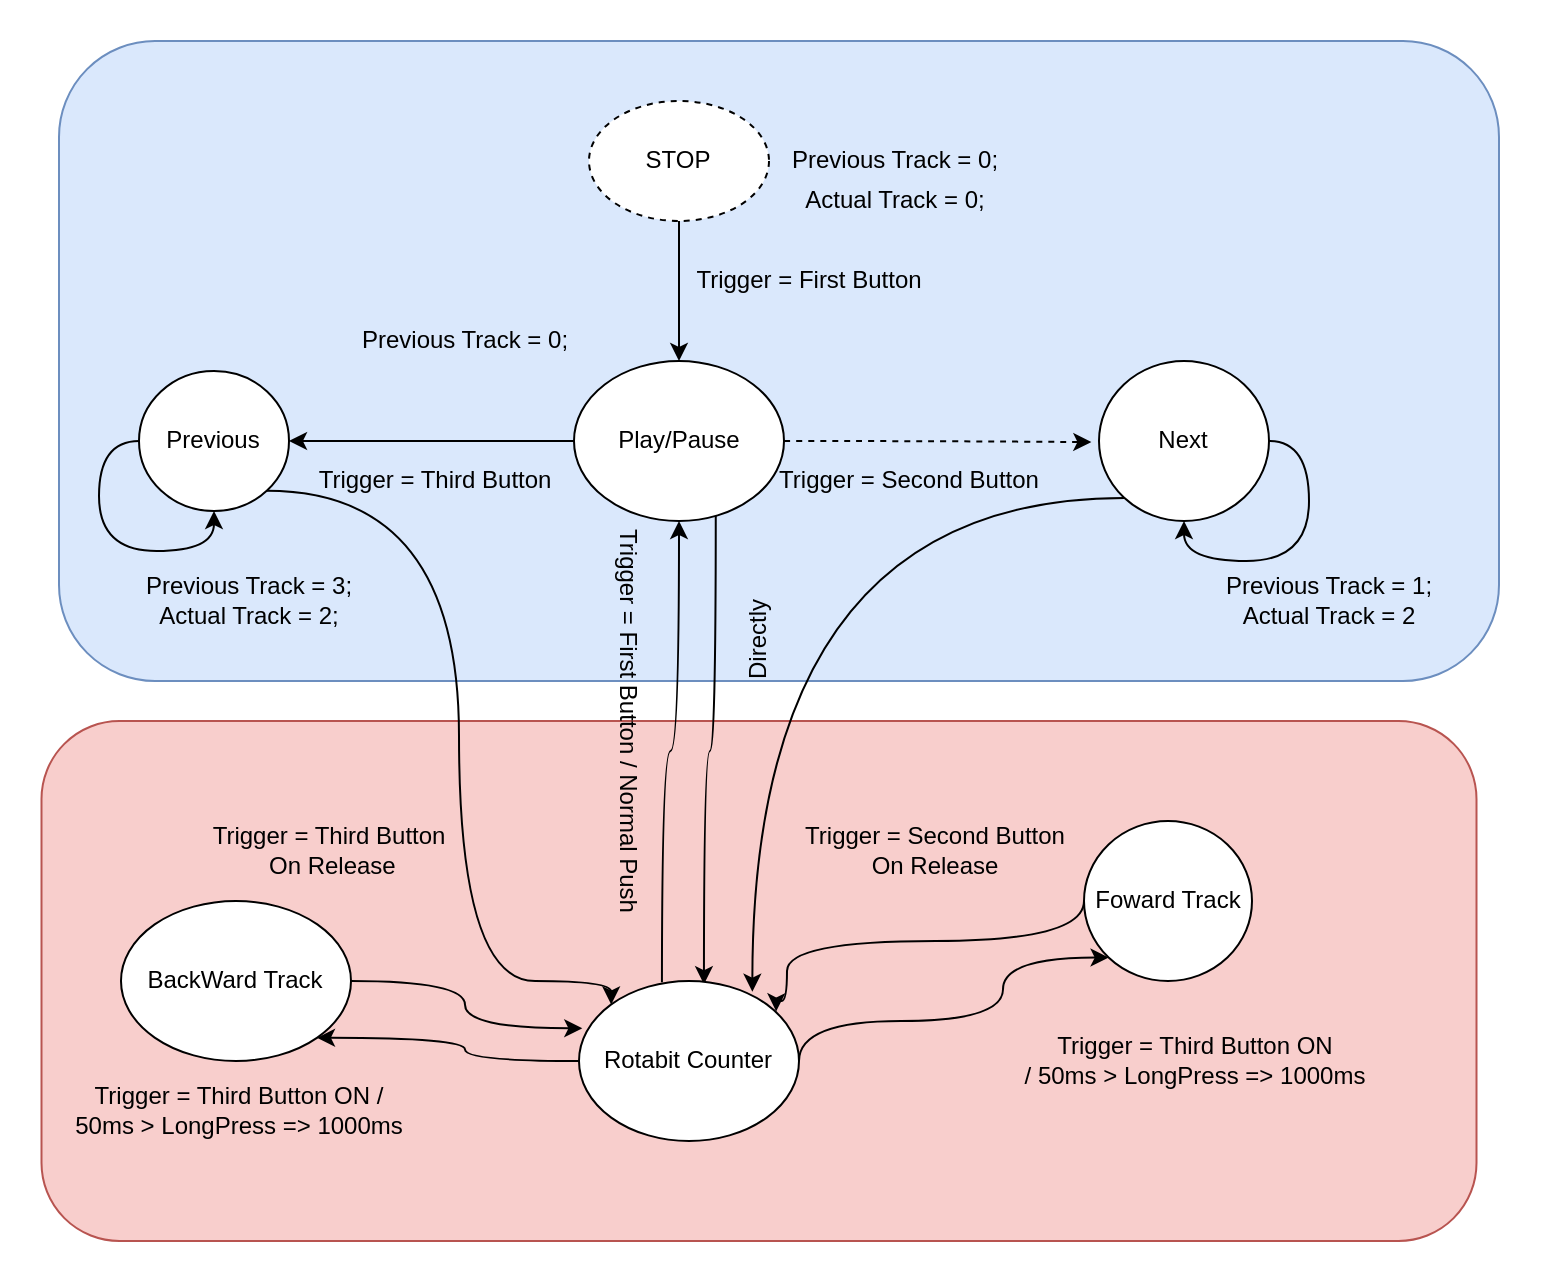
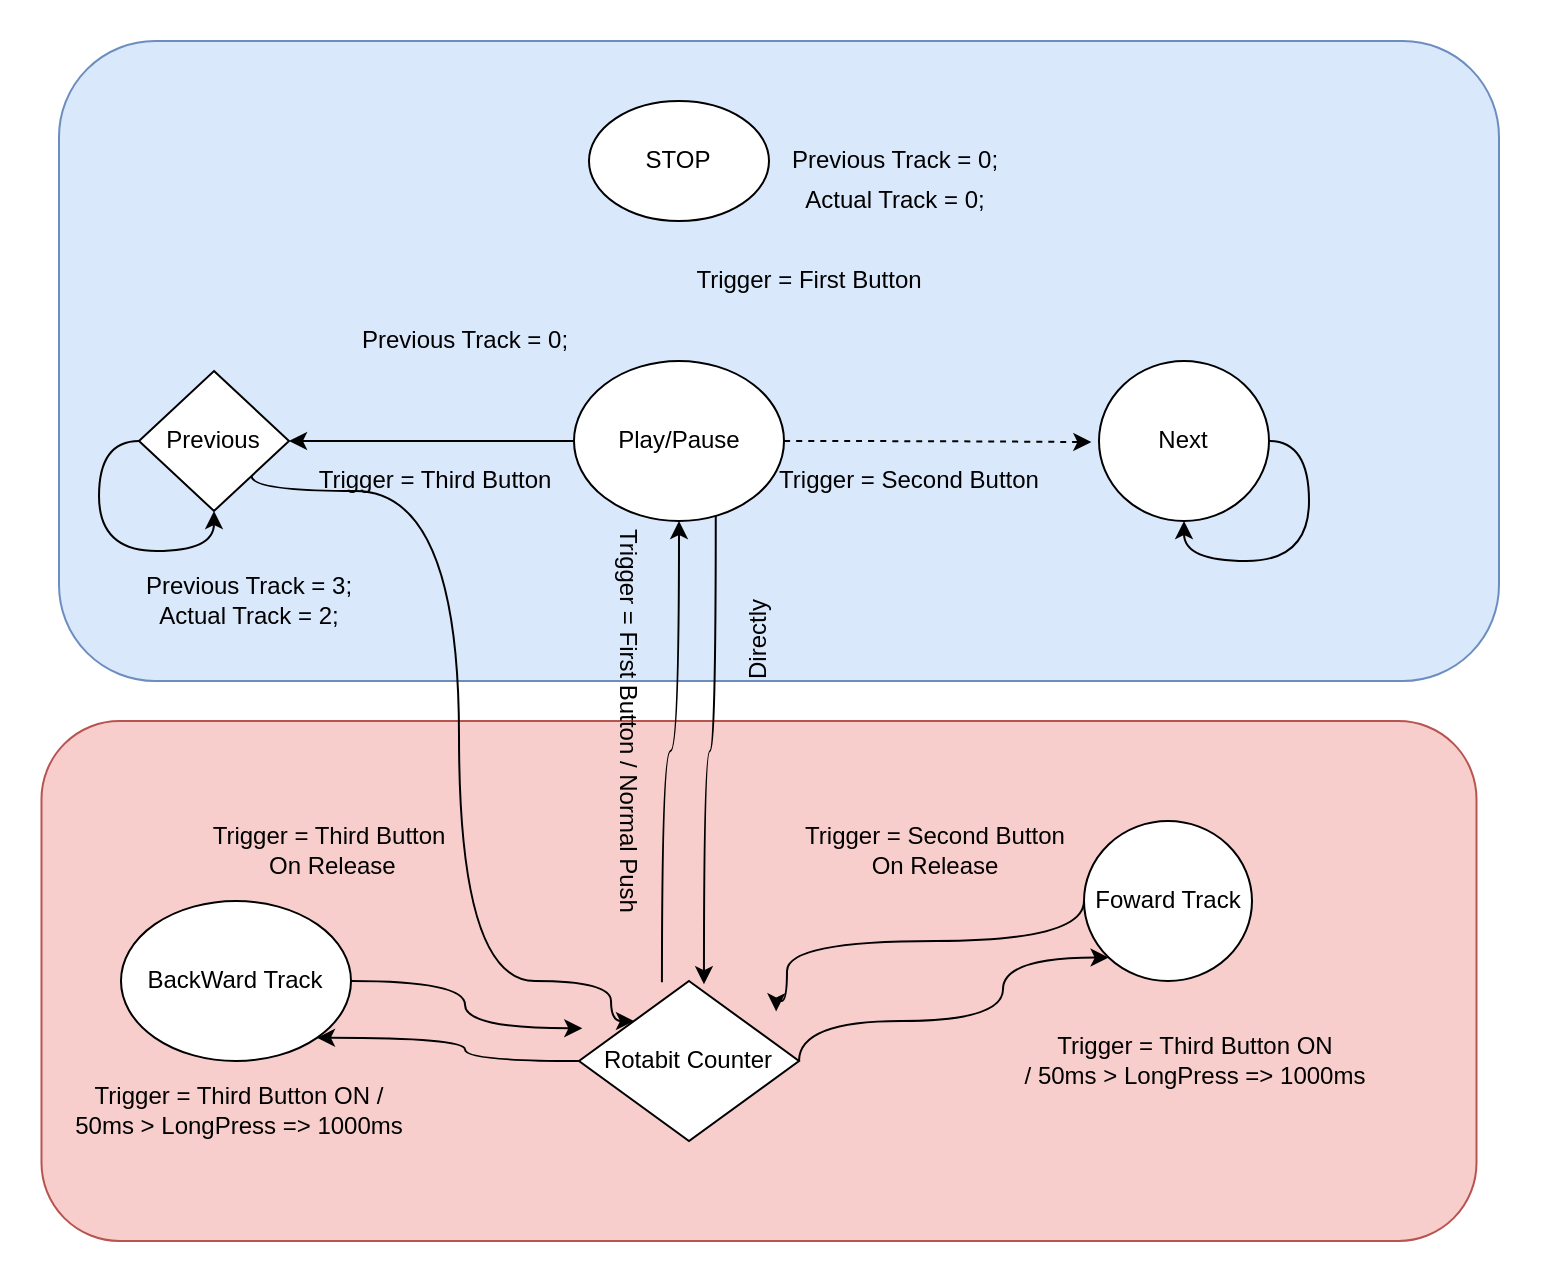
- <mxCell id="5" value="STOP" style="ellipse;whiteSpace=wrap;html=1;dashed=1;" vertex="1" parent="1"><mxGeometry x="294" y="50" width="90" height="60" as="geometry" /></mxCell>
+ <mxCell id="5" value="STOP" style="ellipse;whiteSpace=wrap;html=1;" vertex="1" parent="1"><mxGeometry x="294" y="50" width="90" height="60" as="geometry" /></mxCell>
- <mxCell id="4" value="" style="edgeStyle=orthogonalEdgeStyle;rounded=0;orthogonalLoop=1;jettySize=auto;html=1;" edge="1" parent="1" source="5" target="9"><mxGeometry relative="1" as="geometry" /></mxCell>
- <mxCell id="13" value="Previous&lt;br&gt;" style="ellipse;whiteSpace=wrap;html=1;" vertex="1" parent="1"><mxGeometry x="69" y="185" width="75" height="70" as="geometry" /></mxCell>
+ <mxCell id="13" value="Previous&lt;br&gt;" style="rhombus;whiteSpace=wrap;html=1;" vertex="1" parent="1"><mxGeometry x="69" y="185" width="75" height="70" as="geometry" /></mxCell>
- <mxCell id="18" value="Previous Track = 1;&lt;br&gt;Actual Track = 2" style="text;html=1;align=center;verticalAlign=middle;resizable=0;points=[];autosize=1;" vertex="1" parent="1"><mxGeometry x="604" y="285" width="120" height="30" as="geometry" /></mxCell>
- <mxCell id="10" style="edgeStyle=orthogonalEdgeStyle;curved=1;rounded=0;orthogonalLoop=1;jettySize=auto;html=1;exitX=0;exitY=1;exitDx=0;exitDy=0;entryX=0.788;entryY=0.067;entryDx=0;entryDy=0;entryPerimeter=0;" edge="1" parent="1" source="11" target="35"><mxGeometry relative="1" as="geometry" /></mxCell>
- <mxCell id="35" value="Rotabit Counter" style="ellipse;whiteSpace=wrap;html=1;rounded=1;fillColor=#ffffff;" vertex="1" parent="1"><mxGeometry x="289" y="490" width="110" height="80" as="geometry" /></mxCell>
+ <mxCell id="35" value="Rotabit Counter" style="rhombus;whiteSpace=wrap;html=1;fillColor=#ffffff;" vertex="1" parent="1"><mxGeometry x="289" y="490" width="110" height="80" as="geometry" /></mxCell>
